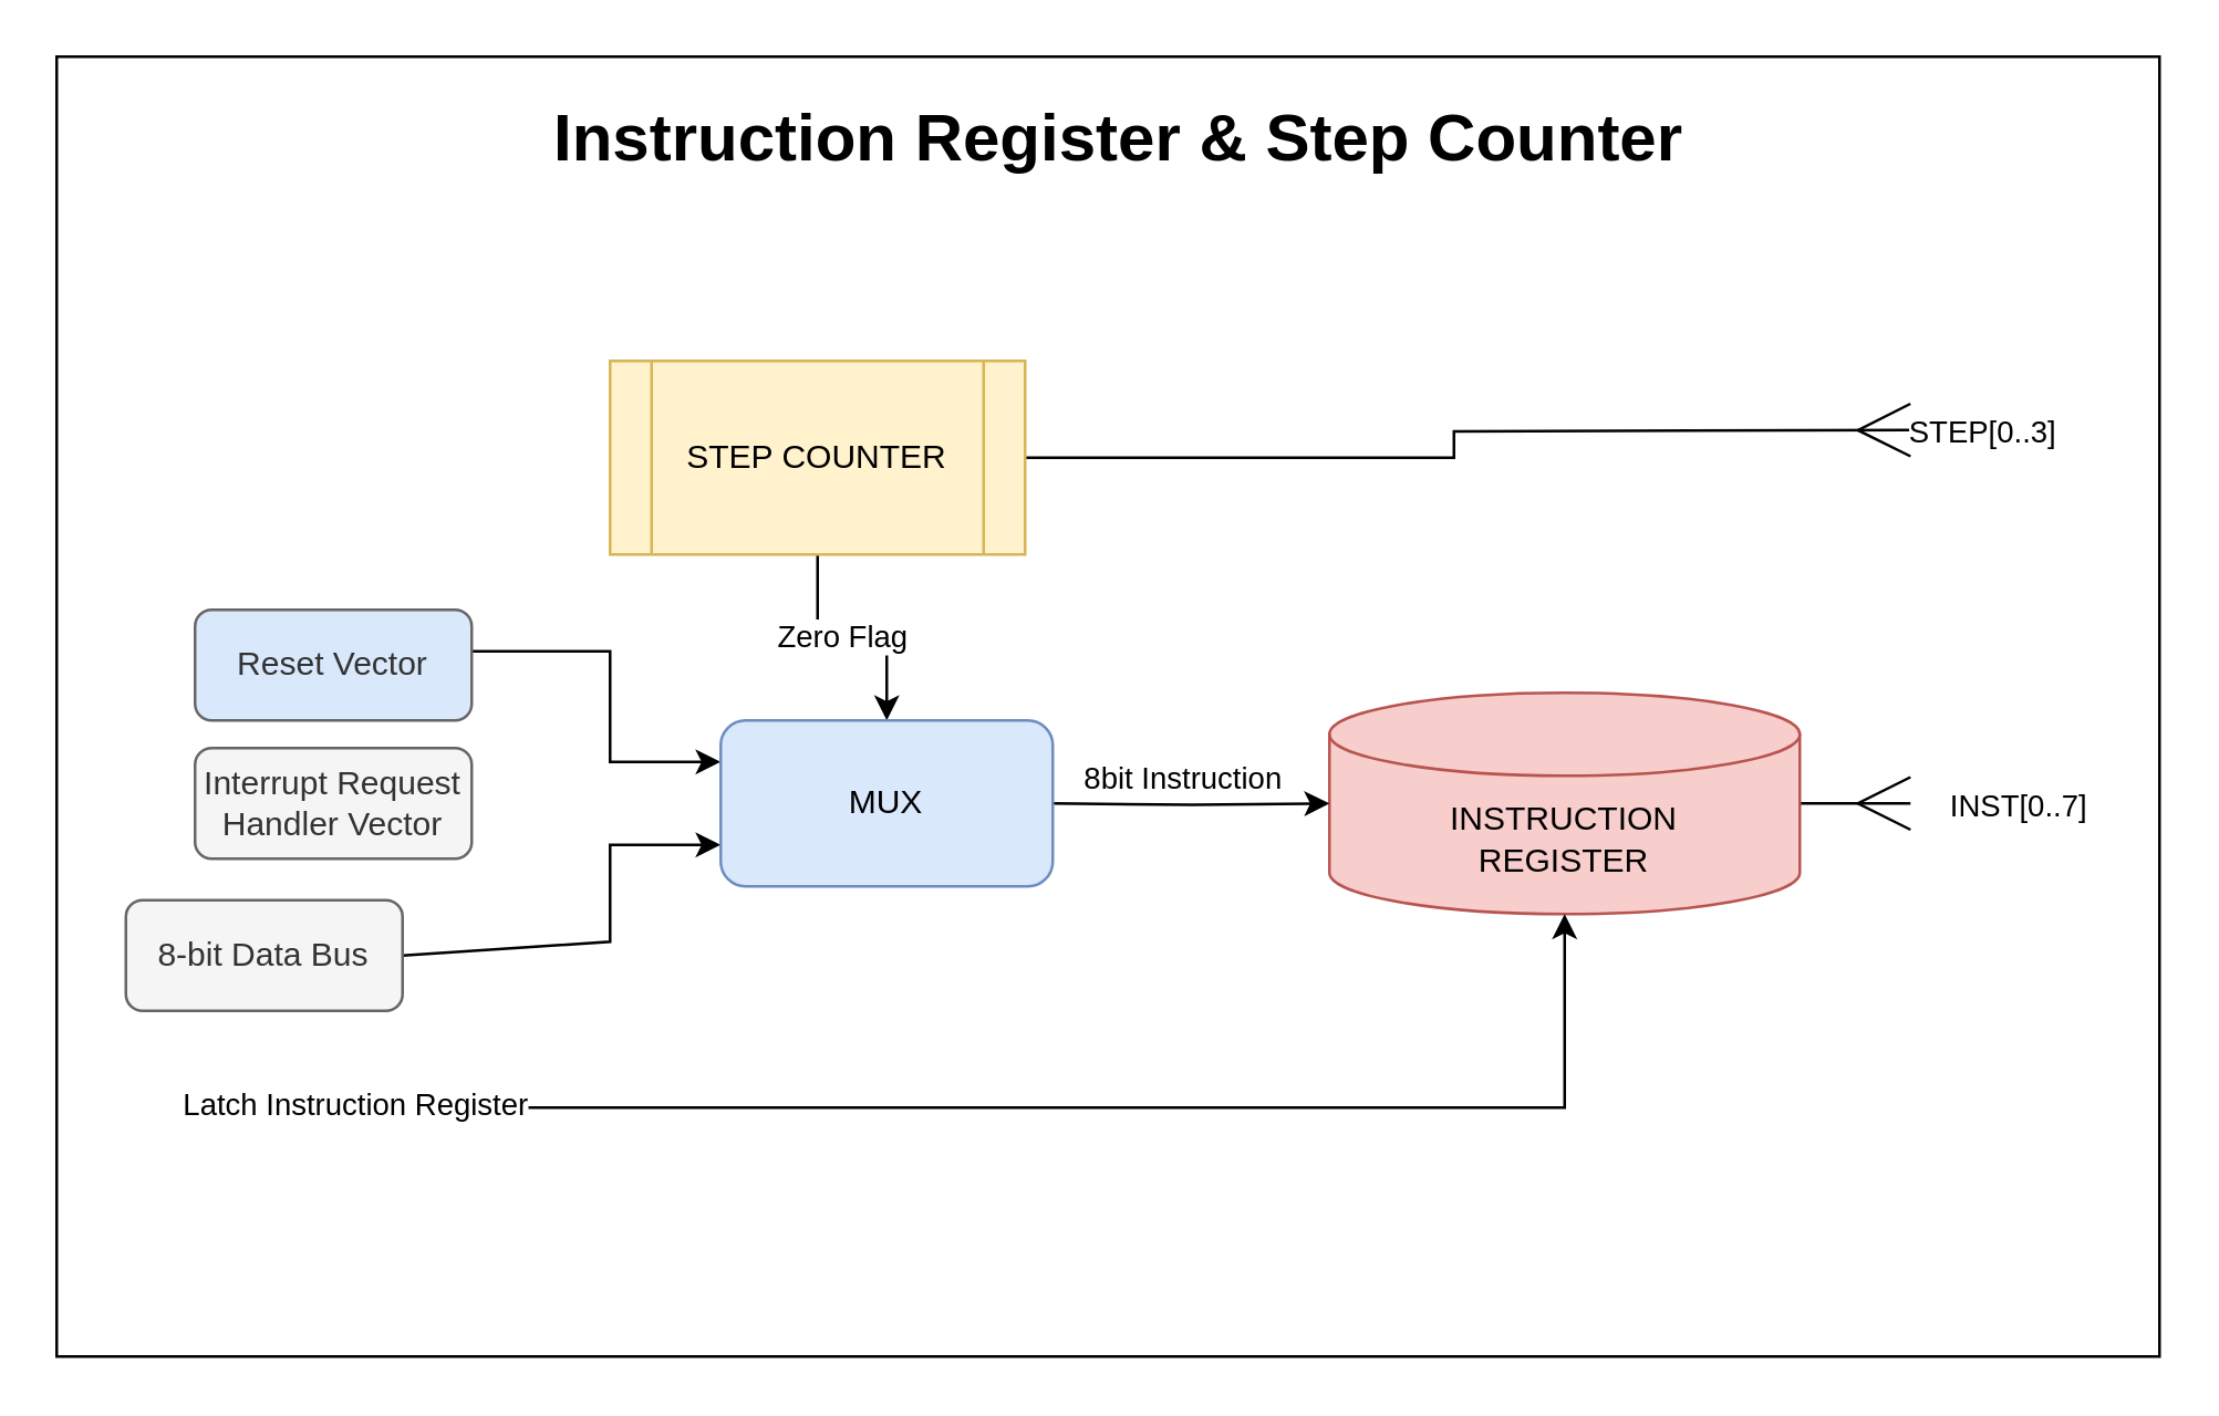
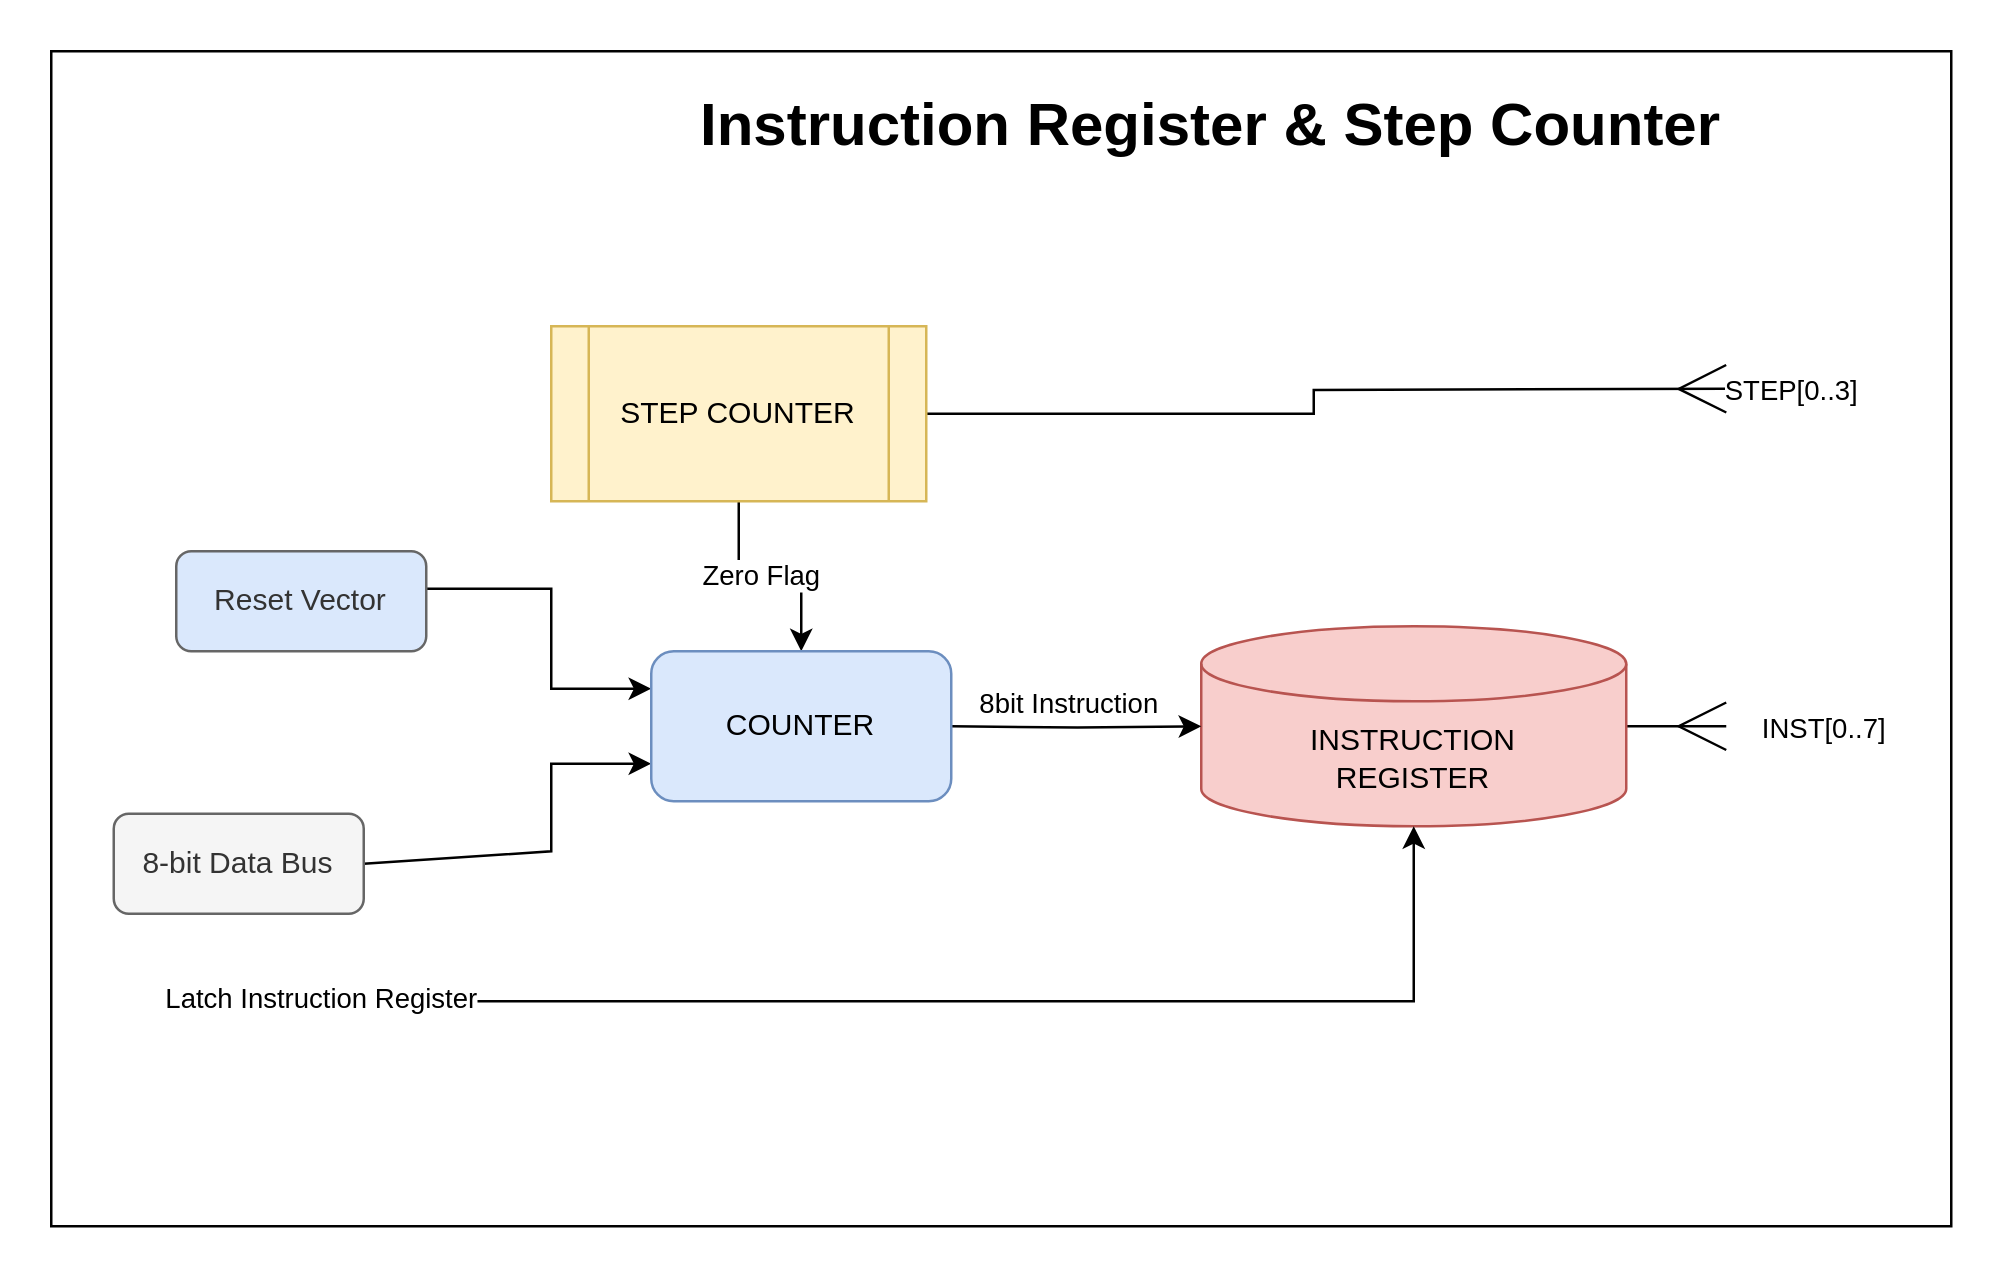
- <mxCell id="21" value="&lt;h1&gt;Instruction Register &amp;amp; Step Counter&lt;/h1&gt;" style="text;html=1;strokeColor=none;fillColor=none;spacing=5;spacingTop=-20;whiteSpace=wrap;overflow=hidden;rounded=0;" vertex="1" parent="1"><mxGeometry x="195" y="30" width="470" height="50" as="geometry" /></mxCell>
+ <mxCell id="21" value="&lt;h1&gt;Instruction Register &amp;amp; Step Counter&lt;/h1&gt;" style="text;html=1;strokeColor=none;fillColor=none;spacing=5;spacingTop=-20;whiteSpace=wrap;overflow=hidden;rounded=0;" vertex="1" parent="1"><mxGeometry x="275" y="30" width="470" height="50" as="geometry" /></mxCell>
- <mxCell id="12" value="Interrupt Request Handler Vector" style="rounded=1;whiteSpace=wrap;html=1;fillColor=#f5f5f5;fontColor=#333333;strokeColor=#666666;" vertex="1" parent="1"><mxGeometry x="70" y="270" width="100" height="40" as="geometry" /></mxCell>
- <mxCell id="16" value="MUX" style="rounded=1;whiteSpace=wrap;html=1;fillColor=#dae8fc;strokeColor=#6c8ebf;" vertex="1" parent="1"><mxGeometry x="260" y="260" width="120" height="60" as="geometry" /></mxCell>
+ <mxCell id="16" value="COUNTER" style="rounded=1;whiteSpace=wrap;html=1;fillColor=#dae8fc;strokeColor=#6c8ebf;" vertex="1" parent="1"><mxGeometry x="260" y="260" width="120" height="60" as="geometry" /></mxCell>
